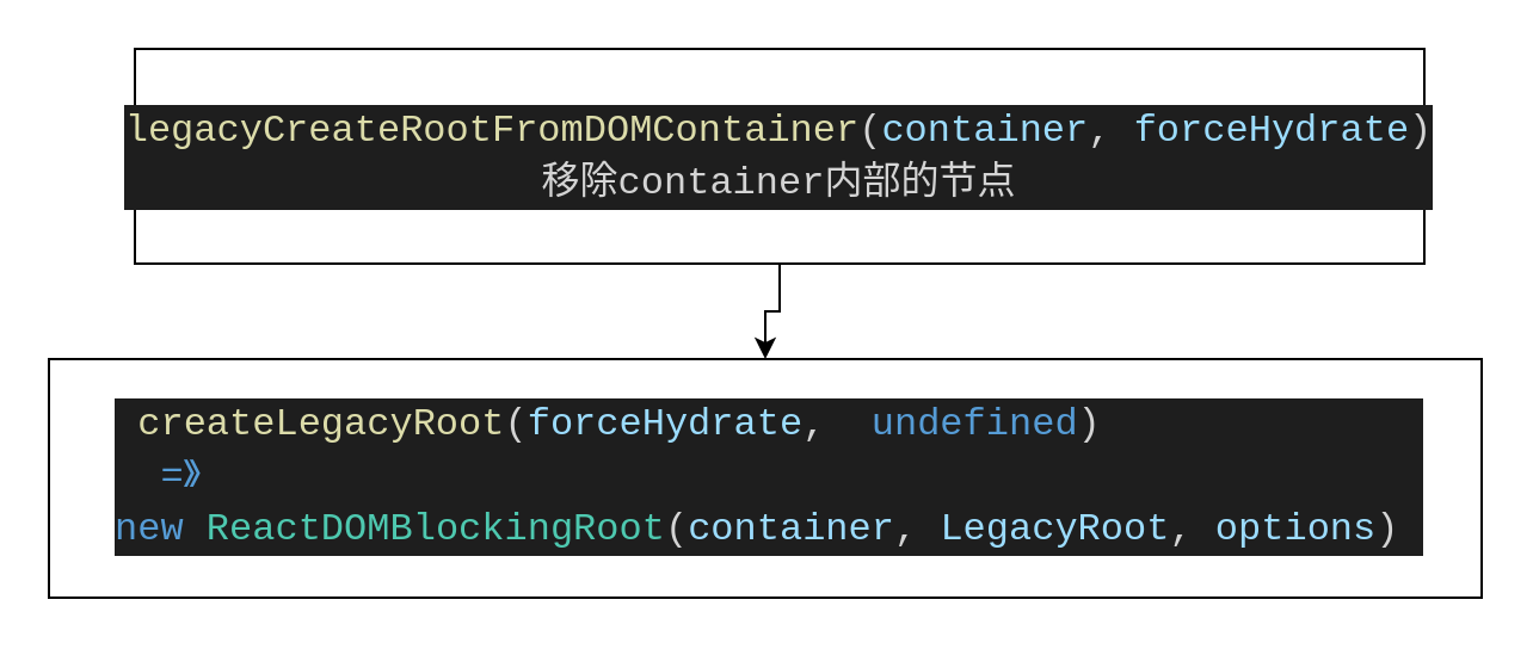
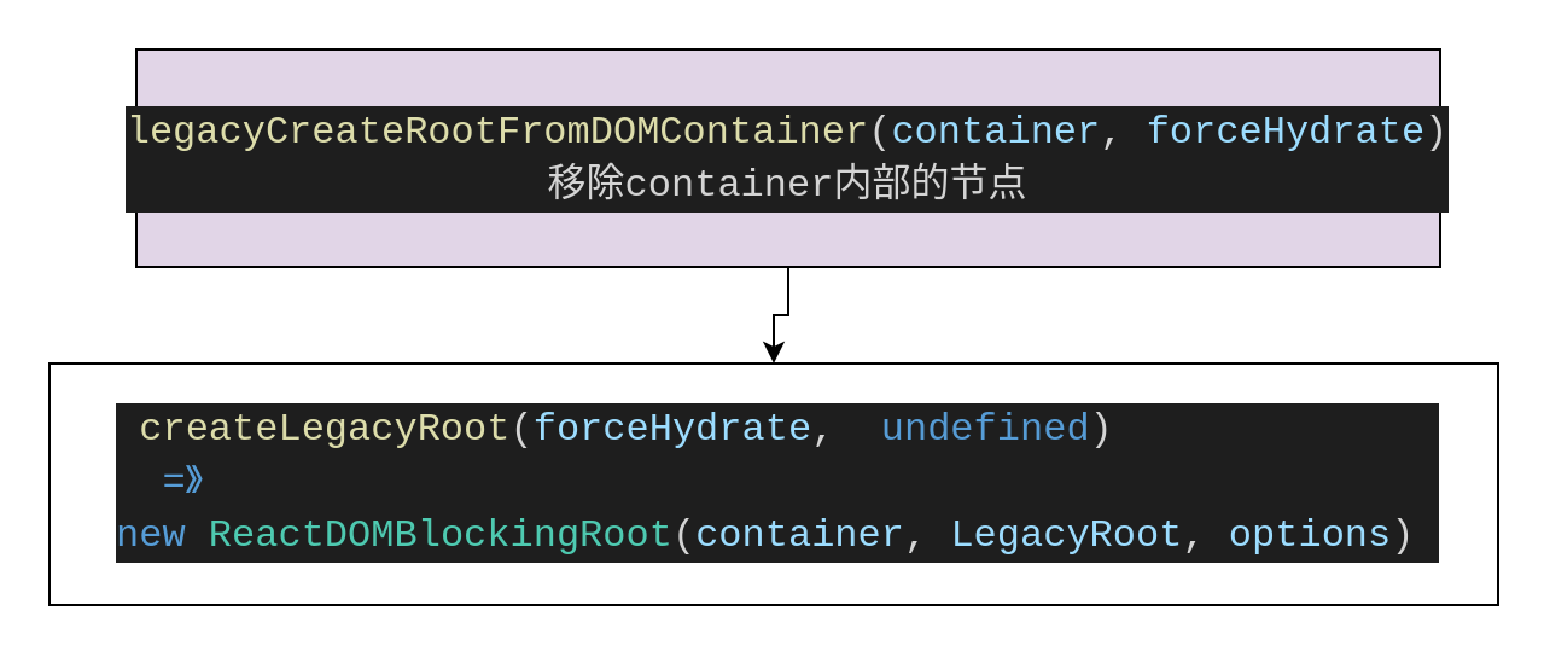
- <mxCell id="3" value="&lt;div style=&quot;color: rgb(212 , 212 , 212) ; background-color: rgb(30 , 30 , 30) ; font-family: &amp;#34;consolas&amp;#34; , &amp;#34;courier new&amp;#34; , monospace ; font-size: 16px ; line-height: 22px&quot;&gt;&lt;div style=&quot;line-height: 22px&quot;&gt;&lt;span style=&quot;color: #dcdcaa&quot;&gt;legacyCreateRootFromDOMContainer&lt;/span&gt;(&lt;span style=&quot;color: #9cdcfe&quot;&gt;container&lt;/span&gt;,&amp;nbsp;&lt;span style=&quot;color: #9cdcfe&quot;&gt;forceHydrate&lt;/span&gt;)&lt;/div&gt;&lt;div style=&quot;line-height: 22px&quot;&gt;移除container内部的节点&lt;/div&gt;&lt;/div&gt;" style="rounded=0;whiteSpace=wrap;html=1;" vertex="1" parent="1"><mxGeometry x="56" y="20" width="540" height="90" as="geometry" /></mxCell>
+ <mxCell id="3" value="&lt;div style=&quot;color: rgb(212 , 212 , 212) ; background-color: rgb(30 , 30 , 30) ; font-family: &amp;#34;consolas&amp;#34; , &amp;#34;courier new&amp;#34; , monospace ; font-size: 16px ; line-height: 22px&quot;&gt;&lt;div style=&quot;line-height: 22px&quot;&gt;&lt;span style=&quot;color: #dcdcaa&quot;&gt;legacyCreateRootFromDOMContainer&lt;/span&gt;(&lt;span style=&quot;color: #9cdcfe&quot;&gt;container&lt;/span&gt;,&amp;nbsp;&lt;span style=&quot;color: #9cdcfe&quot;&gt;forceHydrate&lt;/span&gt;)&lt;/div&gt;&lt;div style=&quot;line-height: 22px&quot;&gt;移除container内部的节点&lt;/div&gt;&lt;/div&gt;" style="rounded=0;whiteSpace=wrap;html=1;fillColor=#e1d5e7;" vertex="1" parent="1"><mxGeometry x="56" y="20" width="540" height="90" as="geometry" /></mxCell>
